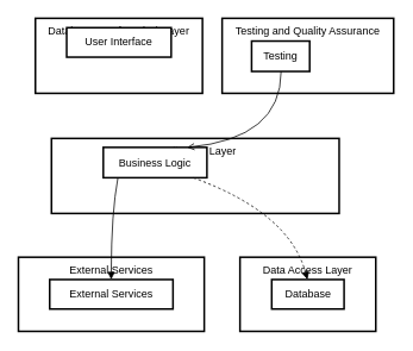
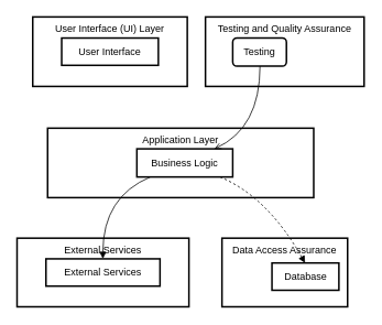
- <mxCell id="10" value="Database Interface (UI) Layer" style="whiteSpace=wrap;strokeWidth=2;verticalAlign=top;" vertex="1" parent="1"><mxGeometry x="39" y="20" width="187" height="84" as="geometry" /></mxCell>
+ <mxCell id="10" value="User Interface (UI) Layer" style="whiteSpace=wrap;strokeWidth=2;verticalAlign=top;" vertex="1" parent="1"><mxGeometry x="39" y="20" width="187" height="84" as="geometry" /></mxCell>
- <mxCell id="11" value="User Interface" style="whiteSpace=wrap;strokeWidth=2;" vertex="1" parent="1"><mxGeometry x="74" y="30.5" width="117" height="33" as="geometry" /></mxCell>
+ <mxCell id="11" value="User Interface" style="whiteSpace=wrap;strokeWidth=2;" vertex="1" parent="1"><mxGeometry x="74" y="45.5" width="117" height="33" as="geometry" /></mxCell>
- <mxCell id="3" value="Testing" style="whiteSpace=wrap;strokeWidth=2;" vertex="1" parent="1"><mxGeometry x="281" y="45.5" width="65" height="34" as="geometry" /></mxCell>
+ <mxCell id="3" value="Testing" style="whiteSpace=wrap;strokeWidth=2;rounded=1;" vertex="1" parent="1"><mxGeometry x="281" y="45.5" width="65" height="34" as="geometry" /></mxCell>
- <mxCell id="9" value="Business Logic" style="whiteSpace=wrap;strokeWidth=2;" vertex="1" parent="1"><mxGeometry x="115" y="164.5" width="116" height="34" as="geometry" /></mxCell>
+ <mxCell id="9" value="Business Logic" style="whiteSpace=wrap;strokeWidth=2;" vertex="1" parent="1"><mxGeometry x="165" y="179.5" width="116" height="34" as="geometry" /></mxCell>
- <mxCell id="6" value="Data Access Layer" style="whiteSpace=wrap;strokeWidth=2;verticalAlign=top;" vertex="1" parent="1"><mxGeometry x="268" y="287.5" width="152" height="83" as="geometry" /></mxCell>
+ <mxCell id="6" value="Data Access Assurance" style="whiteSpace=wrap;strokeWidth=2;verticalAlign=top;" vertex="1" parent="1"><mxGeometry x="268" y="287.5" width="152" height="83" as="geometry" /></mxCell>
- <mxCell id="7" value="Database" style="whiteSpace=wrap;strokeWidth=2;" vertex="1" parent="1"><mxGeometry x="303.5" y="312.5" width="81" height="33" as="geometry" /></mxCell>
+ <mxCell id="7" value="Database" style="whiteSpace=wrap;strokeWidth=2;" vertex="1" parent="1"><mxGeometry x="328.5" y="317.5" width="81" height="33" as="geometry" /></mxCell>
